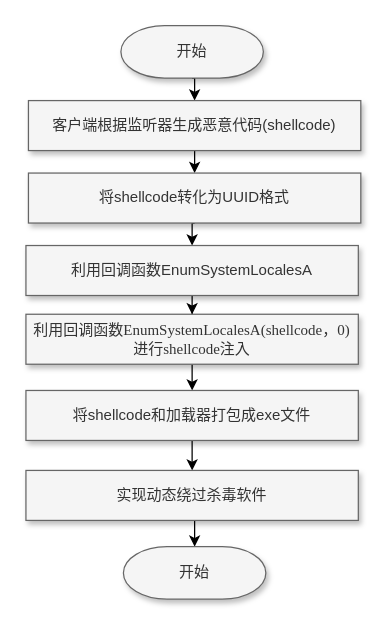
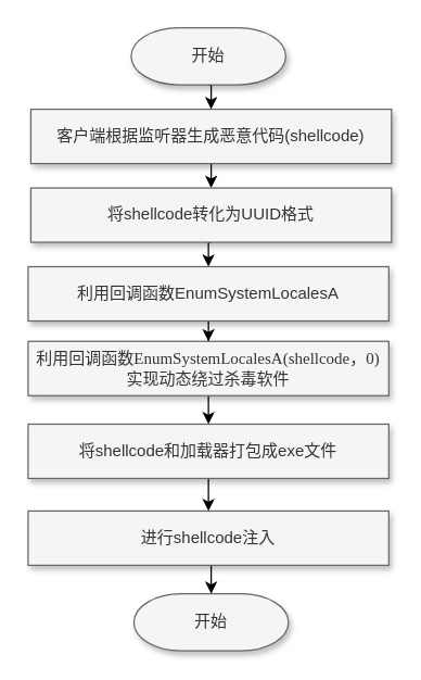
- <mxCell id="11" value="&lt;font style=&quot;font-size: 12px&quot;&gt;&lt;font style=&quot;font-size: 12px&quot;&gt;利用回调函数&lt;/font&gt;&lt;span lang=&quot;EN-US&quot; style=&quot;font-family: &amp;#34;times new roman&amp;#34; , serif&quot;&gt;EnumSystemLocalesA(shellcode，0)进行shellcode注入&lt;/span&gt;&lt;/font&gt;" style="rounded=0;whiteSpace=wrap;html=1;shadow=1;strokeWidth=1;fillColor=#f5f5f5;fontColor=#333333;strokeColor=#666666;" parent="1" vertex="1"><mxGeometry x="20" y="251" width="266" height="40" as="geometry" /></mxCell>
+ <mxCell id="11" value="&lt;font style=&quot;font-size: 12px&quot;&gt;&lt;font style=&quot;font-size: 12px&quot;&gt;利用回调函数&lt;/font&gt;&lt;span lang=&quot;EN-US&quot; style=&quot;font-family: &amp;#34;times new roman&amp;#34; , serif&quot;&gt;EnumSystemLocalesA(shellcode，0)实现动态绕过杀毒软件&lt;/span&gt;&lt;/font&gt;" style="rounded=0;whiteSpace=wrap;html=1;shadow=1;strokeWidth=1;fillColor=#f5f5f5;fontColor=#333333;strokeColor=#666666;" parent="1" vertex="1"><mxGeometry x="20" y="251" width="266" height="40" as="geometry" /></mxCell>
- <mxCell id="15" value="实现动态绕过杀毒软件" style="rounded=0;whiteSpace=wrap;html=1;shadow=1;strokeWidth=1;fillColor=#f5f5f5;fontColor=#333333;strokeColor=#666666;" parent="1" vertex="1"><mxGeometry x="20" y="376" width="266" height="40" as="geometry" /></mxCell>
+ <mxCell id="15" value="进行shellcode注入" style="rounded=0;whiteSpace=wrap;html=1;shadow=1;strokeWidth=1;fillColor=#f5f5f5;fontColor=#333333;strokeColor=#666666;" parent="1" vertex="1"><mxGeometry x="20" y="376" width="266" height="40" as="geometry" /></mxCell>
